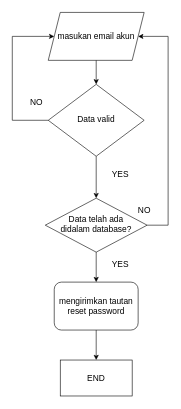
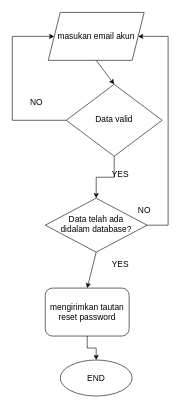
- <mxCell id="3" value="&lt;span style=&quot;font-size: 14px;&quot;&gt;Data valid&lt;/span&gt;" style="rhombus;whiteSpace=wrap;html=1;shadow=0;fontFamily=Helvetica;fontSize=12;align=center;strokeWidth=1;spacing=6;spacingTop=-4;" parent="1" vertex="1"><mxGeometry x="80" y="140" width="160" height="120" as="geometry" /></mxCell>
+ <mxCell id="3" value="&lt;span style=&quot;font-size: 14px;&quot;&gt;Data valid&lt;/span&gt;" style="rhombus;whiteSpace=wrap;html=1;shadow=0;fontFamily=Helvetica;fontSize=12;align=center;strokeWidth=1;spacing=6;spacingTop=-4;" parent="1" vertex="1"><mxGeometry x="110" y="140" width="160" height="120" as="geometry" /></mxCell>
- <mxCell id="15" value="mengirimkan tautan reset password" style="rounded=1;whiteSpace=wrap;html=1;fontSize=14;" parent="1" vertex="1"><mxGeometry x="90" y="470" width="140" height="80" as="geometry" /></mxCell>
+ <mxCell id="15" value="mengirimkan tautan reset password" style="rounded=1;whiteSpace=wrap;html=1;fontSize=14;" parent="1" vertex="1"><mxGeometry x="75" y="480" width="140" height="80" as="geometry" /></mxCell>
- <mxCell id="16" value="END" style="whiteSpace=wrap;html=1;fontSize=14;rounded=0;" vertex="1" parent="1"><mxGeometry x="100" y="600" width="120" height="60" as="geometry" /></mxCell>
+ <mxCell id="16" value="END" style="ellipse;whiteSpace=wrap;html=1;fontSize=14;rounded=1;" vertex="1" parent="1"><mxGeometry x="100" y="600" width="120" height="60" as="geometry" /></mxCell>
